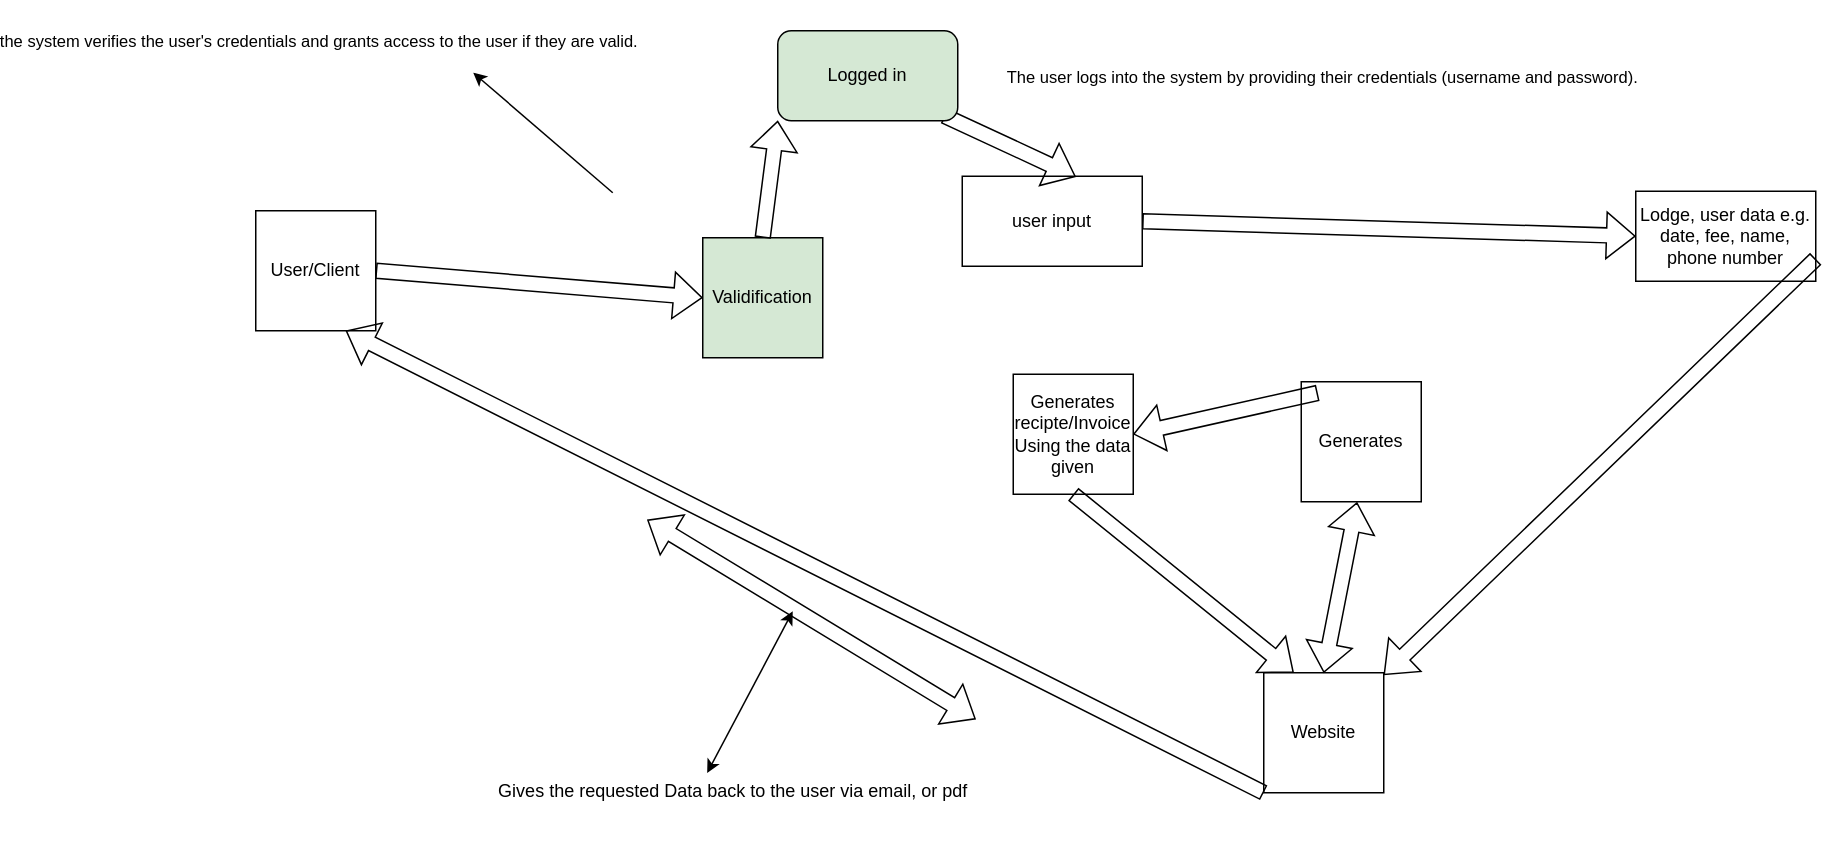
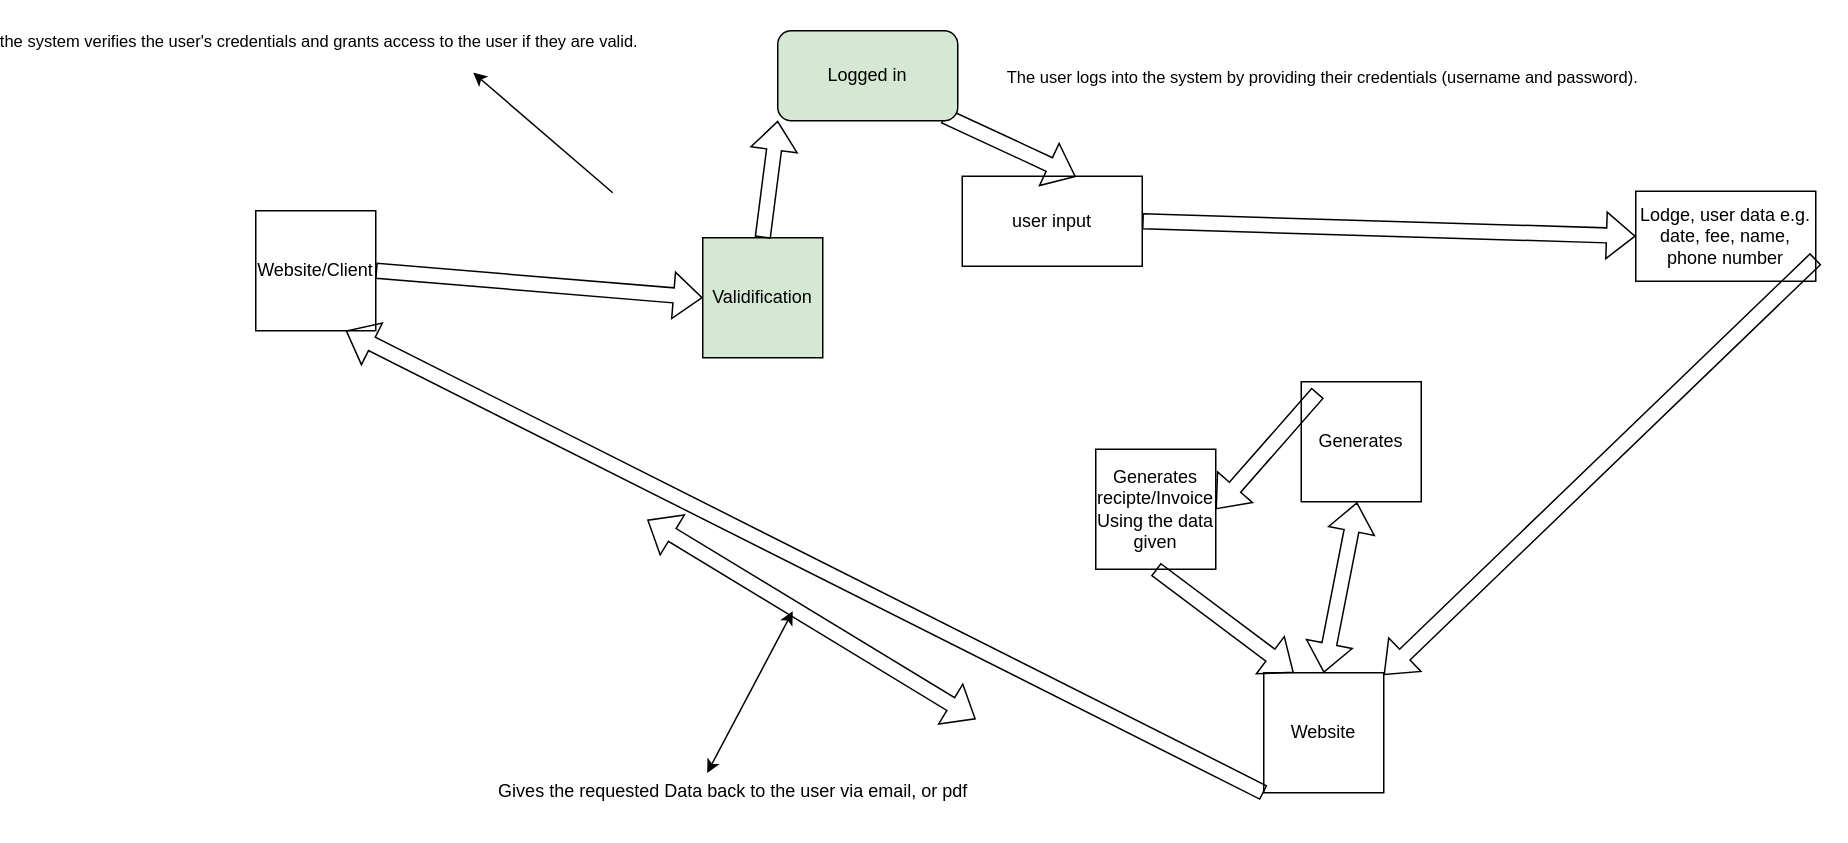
- <mxCell id="2" value="User/Client" style="whiteSpace=wrap;html=1;aspect=fixed;" parent="1" vertex="1"><mxGeometry x="20" y="140" width="80" height="80" as="geometry" /></mxCell>
+ <mxCell id="2" value="Website/Client" style="whiteSpace=wrap;html=1;aspect=fixed;" parent="1" vertex="1"><mxGeometry x="20" y="140" width="80" height="80" as="geometry" /></mxCell>
- <mxCell id="19" value="Generates recipte/Invoice Using the data given" style="whiteSpace=wrap;html=1;aspect=fixed;" parent="1" vertex="1"><mxGeometry x="525" y="249" width="80" height="80" as="geometry" /></mxCell>
+ <mxCell id="19" value="Generates recipte/Invoice Using the data given" style="whiteSpace=wrap;html=1;aspect=fixed;" parent="1" vertex="1"><mxGeometry x="580" y="299" width="80" height="80" as="geometry" /></mxCell>
